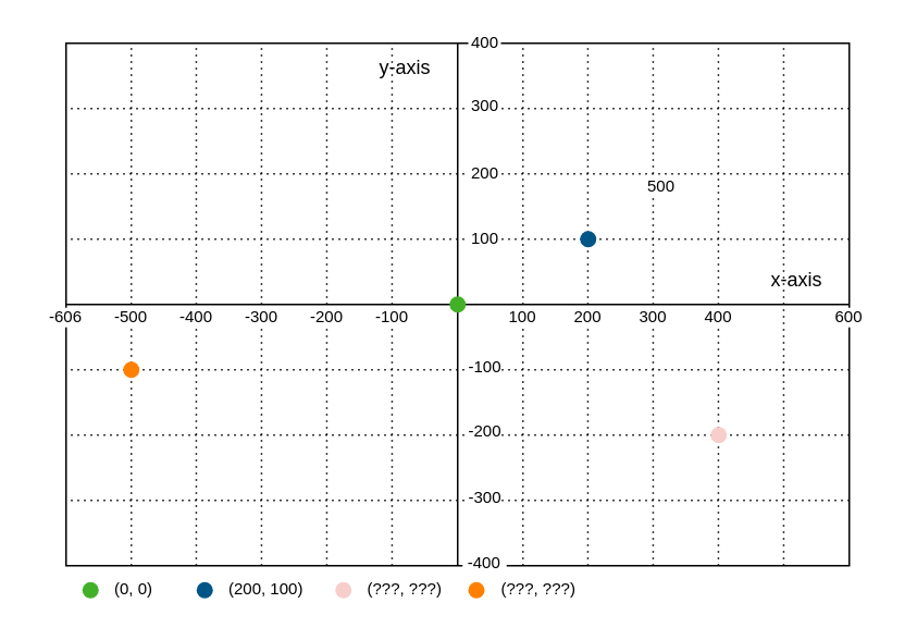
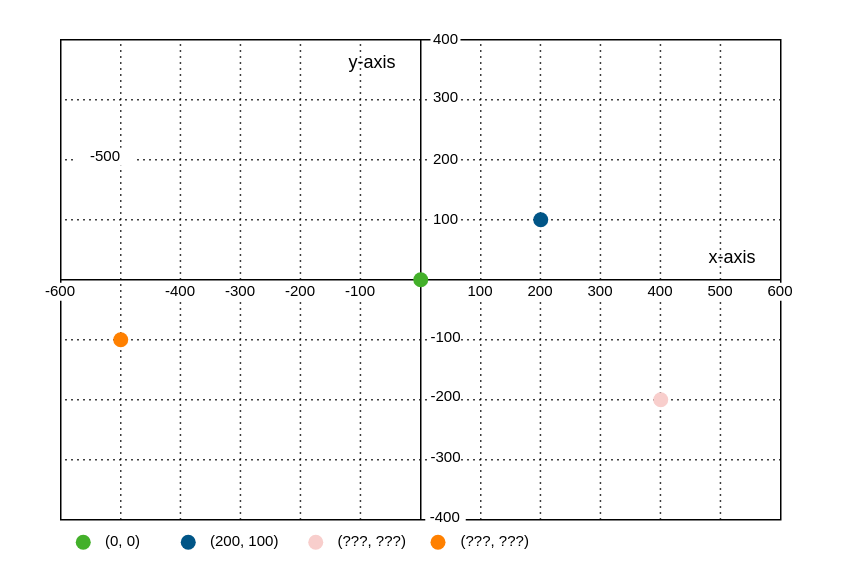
- <mxCell id="28" value="500" style="text;html=1;align=center;verticalAlign=bottom;whiteSpace=wrap;rounded=0;fontSize=10;fillColor=default;spacing=0;" vertex="1" parent="23"><mxGeometry x="385" y="108" width="40" height="12" as="geometry" /></mxCell>
+ <mxCell id="28" value="500" style="text;html=1;align=center;verticalAlign=bottom;whiteSpace=wrap;rounded=0;fontSize=10;fillColor=default;spacing=0;" vertex="1" parent="23"><mxGeometry x="460" y="188" width="40" height="12" as="geometry" /></mxCell>
- <mxCell id="30" value="-606" style="text;html=1;align=center;verticalAlign=bottom;whiteSpace=wrap;rounded=0;fontSize=10;fillColor=default;spacing=0;" vertex="1" parent="23"><mxGeometry x="20" y="188" width="40" height="12" as="geometry" /></mxCell>
+ <mxCell id="30" value="-600" style="text;html=1;align=center;verticalAlign=bottom;whiteSpace=wrap;rounded=0;fontSize=10;fillColor=default;spacing=0;" vertex="1" parent="23"><mxGeometry x="20" y="188" width="40" height="12" as="geometry" /></mxCell>
- <mxCell id="35" value="-500" style="text;html=1;align=center;verticalAlign=bottom;whiteSpace=wrap;rounded=0;fontSize=10;fillColor=default;spacing=0;" vertex="1" parent="23"><mxGeometry x="60" y="188" width="40" height="12" as="geometry" /></mxCell>
+ <mxCell id="35" value="-500" style="text;html=1;align=center;verticalAlign=bottom;whiteSpace=wrap;rounded=0;fontSize=10;fillColor=default;spacing=0;" vertex="1" parent="23"><mxGeometry x="50" y="98" width="40" height="12" as="geometry" /></mxCell>
